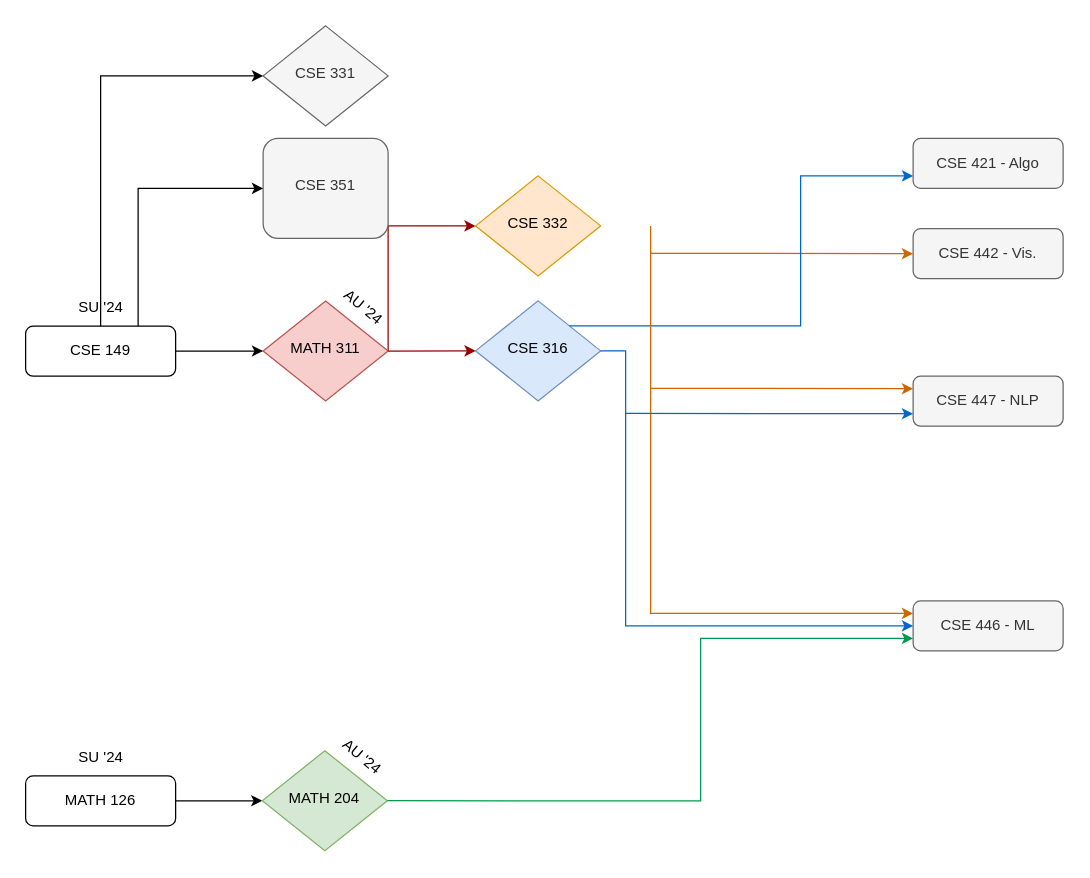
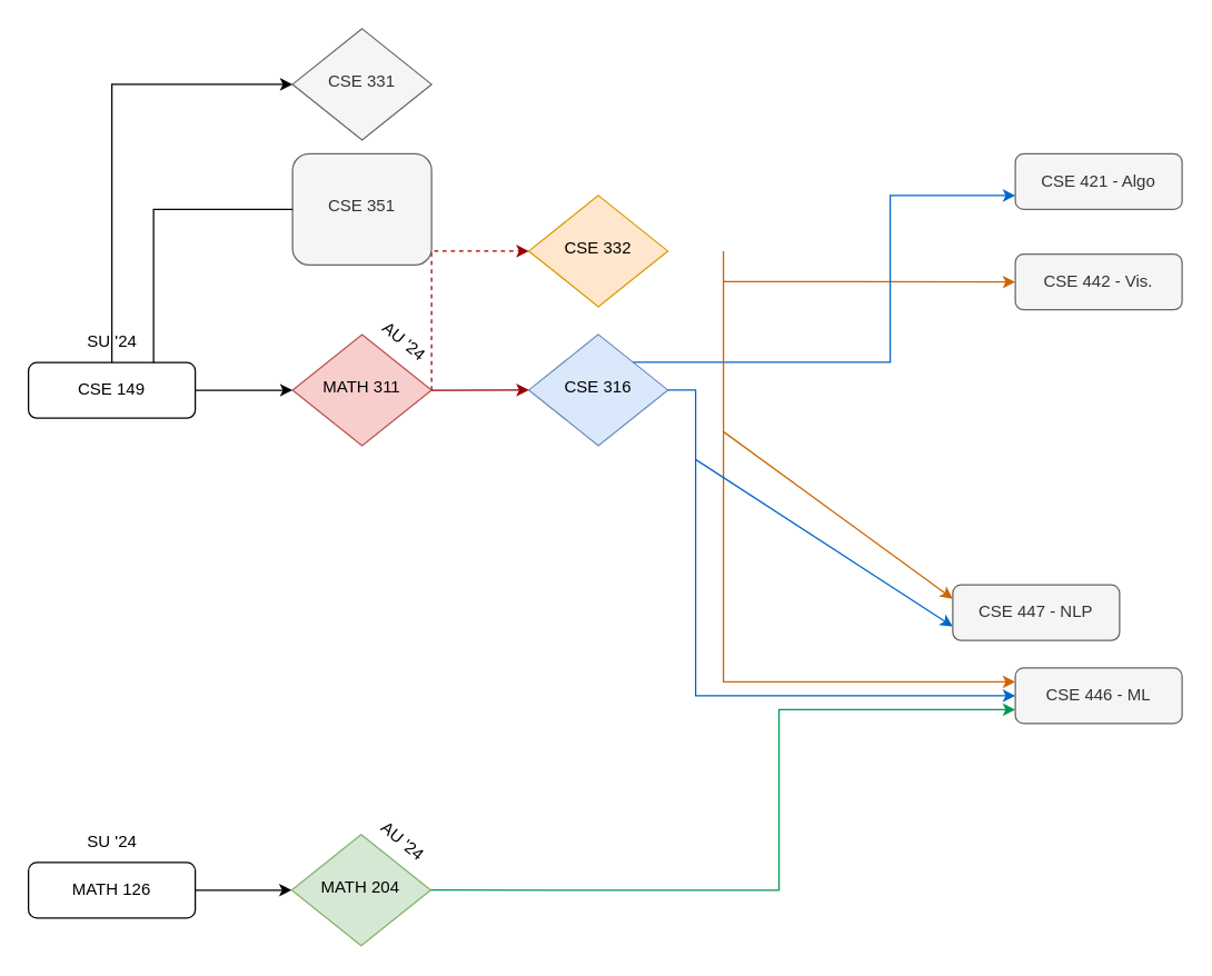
- <mxCell id="21" value="" style="endArrow=classic;html=1;rounded=0;exitX=0.75;exitY=0;exitDx=0;exitDy=0;entryX=0;entryY=0.5;entryDx=0;entryDy=0;" edge="1" parent="1" source="11" target="20"><mxGeometry width="50" height="50" relative="1" as="geometry"><mxPoint x="150" y="206.35" as="sourcePoint" /><mxPoint x="200" y="156.35" as="targetPoint" /><Array as="points"><mxPoint x="110" y="150" /></Array></mxGeometry></mxCell>
+ <mxCell id="21" value="" style="endArrow=none;html=1;rounded=0;exitX=0.75;exitY=0;exitDx=0;exitDy=0;entryX=0;entryY=0.5;entryDx=0;entryDy=0;" edge="1" parent="1" source="11" target="20"><mxGeometry width="50" height="50" relative="1" as="geometry"><mxPoint x="150" y="206.35" as="sourcePoint" /><mxPoint x="200" y="156.35" as="targetPoint" /><Array as="points"><mxPoint x="110" y="150" /></Array></mxGeometry></mxCell>
- <mxCell id="5" value="" style="endArrow=classic;html=1;rounded=0;entryX=0;entryY=0.5;entryDx=0;entryDy=0;exitX=1;exitY=0.5;exitDx=0;exitDy=0;strokeColor=#990000;" edge="1" parent="1" source="14" target="4"><mxGeometry width="50" height="50" relative="1" as="geometry"><mxPoint x="340" y="350" as="sourcePoint" /><mxPoint x="360" y="100" as="targetPoint" /><Array as="points"><mxPoint x="310" y="180" /></Array></mxGeometry></mxCell>
+ <mxCell id="5" value="" style="endArrow=classic;html=1;rounded=0;entryX=0;entryY=0.5;entryDx=0;entryDy=0;exitX=1;exitY=0.5;exitDx=0;exitDy=0;strokeColor=#990000;dashed=1;" edge="1" parent="1" source="14" target="4"><mxGeometry width="50" height="50" relative="1" as="geometry"><mxPoint x="340" y="350" as="sourcePoint" /><mxPoint x="360" y="100" as="targetPoint" /><Array as="points"><mxPoint x="310" y="180" /></Array></mxGeometry></mxCell>
- <mxCell id="32" value="CSE 447 - NLP" style="rounded=1;whiteSpace=wrap;html=1;fillColor=#f5f5f5;fontColor=#333333;strokeColor=#666666;" vertex="1" parent="1"><mxGeometry x="730" y="300.23" width="120" height="40" as="geometry" /></mxCell>
+ <mxCell id="32" value="CSE 447 - NLP" style="rounded=1;whiteSpace=wrap;html=1;fillColor=#f5f5f5;fontColor=#333333;strokeColor=#666666;" vertex="1" parent="1"><mxGeometry x="685" y="420.23" width="120" height="40" as="geometry" /></mxCell>
